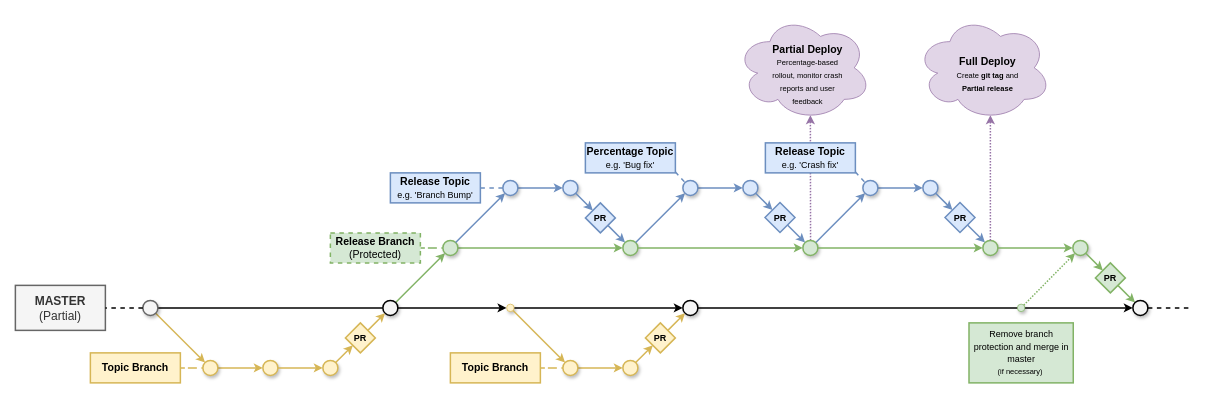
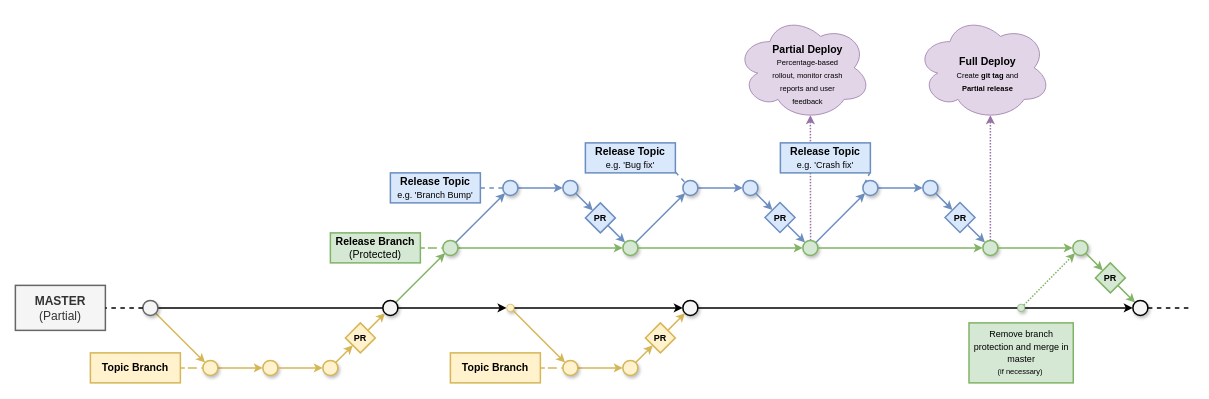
- <mxCell id="54" value="&lt;span style=&quot;font-size: 14px&quot;&gt;&lt;b&gt;Percentage Topic&lt;/b&gt;&lt;br&gt;&lt;/span&gt;&lt;font style=&quot;font-size: 12px&quot;&gt;e.g. 'Bug fix'&lt;/font&gt;&lt;br style=&quot;font-size: 14px&quot;&gt;" style="rounded=0;whiteSpace=wrap;html=1;strokeColor=#6c8ebf;strokeWidth=2;fillColor=#dae8fc;fontSize=14;spacingTop=-1;" vertex="1" parent="1"><mxGeometry x="780" y="190" width="120" height="40" as="geometry" /></mxCell>
+ <mxCell id="54" value="&lt;span style=&quot;font-size: 14px&quot;&gt;&lt;b&gt;Release Topic&lt;/b&gt;&lt;br&gt;&lt;/span&gt;&lt;font style=&quot;font-size: 12px&quot;&gt;e.g. 'Bug fix'&lt;/font&gt;&lt;br style=&quot;font-size: 14px&quot;&gt;" style="rounded=0;whiteSpace=wrap;html=1;strokeColor=#6c8ebf;strokeWidth=2;fillColor=#dae8fc;fontSize=14;spacingTop=-1;" vertex="1" parent="1"><mxGeometry x="780" y="190" width="120" height="40" as="geometry" /></mxCell>
- <mxCell id="68" value="&lt;span style=&quot;font-size: 14px&quot;&gt;&lt;b&gt;Release Topic&lt;/b&gt;&lt;br&gt;&lt;/span&gt;&lt;font style=&quot;font-size: 12px&quot;&gt;e.g. 'Crash fix'&lt;/font&gt;&lt;br style=&quot;font-size: 14px&quot;&gt;" style="rounded=0;whiteSpace=wrap;html=1;strokeColor=#6c8ebf;strokeWidth=2;fillColor=#dae8fc;fontSize=14;spacingTop=-1;" vertex="1" parent="1"><mxGeometry x="1020" y="190" width="120" height="40" as="geometry" /></mxCell>
+ <mxCell id="68" value="&lt;span style=&quot;font-size: 14px&quot;&gt;&lt;b&gt;Release Topic&lt;/b&gt;&lt;br&gt;&lt;/span&gt;&lt;font style=&quot;font-size: 12px&quot;&gt;e.g. 'Crash fix'&lt;/font&gt;&lt;br style=&quot;font-size: 14px&quot;&gt;" style="rounded=0;whiteSpace=wrap;html=1;strokeColor=#6c8ebf;strokeWidth=2;fillColor=#dae8fc;fontSize=14;spacingTop=-1;" vertex="1" parent="1"><mxGeometry x="1040" y="190" width="120" height="40" as="geometry" /></mxCell>
- <mxCell id="36" value="&lt;font style=&quot;font-size: 14px;&quot;&gt;&lt;b style=&quot;font-size: 14px;&quot;&gt;Release Branch&lt;br style=&quot;font-size: 14px;&quot;&gt;&lt;/b&gt;(Protected)&lt;/font&gt;&lt;br style=&quot;font-size: 14px;&quot;&gt;" style="rounded=0;whiteSpace=wrap;html=1;strokeColor=#82b366;strokeWidth=2;fontSize=14;fillColor=#d5e8d4;dashed=1;" vertex="1" parent="1"><mxGeometry x="440" y="310" width="120" height="40" as="geometry" /></mxCell>
+ <mxCell id="36" value="&lt;font style=&quot;font-size: 14px;&quot;&gt;&lt;b style=&quot;font-size: 14px;&quot;&gt;Release Branch&lt;br style=&quot;font-size: 14px;&quot;&gt;&lt;/b&gt;(Protected)&lt;/font&gt;&lt;br style=&quot;font-size: 14px;&quot;&gt;" style="rounded=0;whiteSpace=wrap;html=1;strokeColor=#82b366;strokeWidth=2;fontSize=14;fillColor=#d5e8d4;" vertex="1" parent="1"><mxGeometry x="440" y="310" width="120" height="40" as="geometry" /></mxCell>
